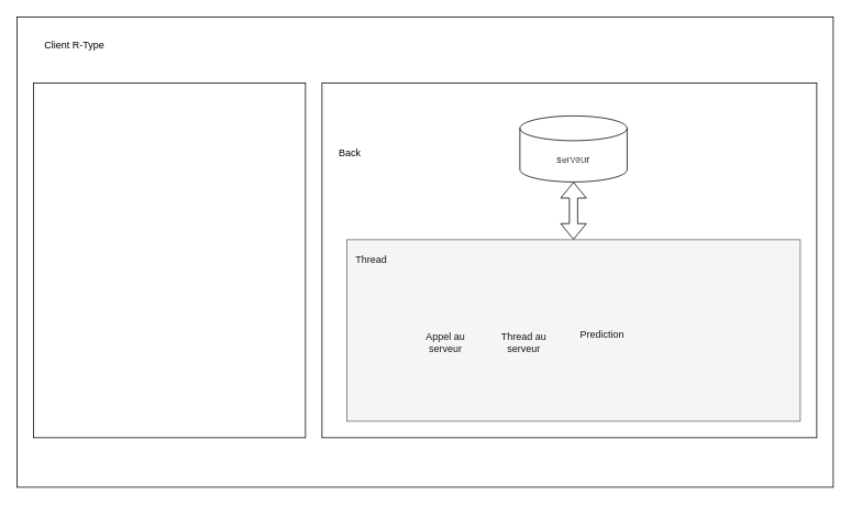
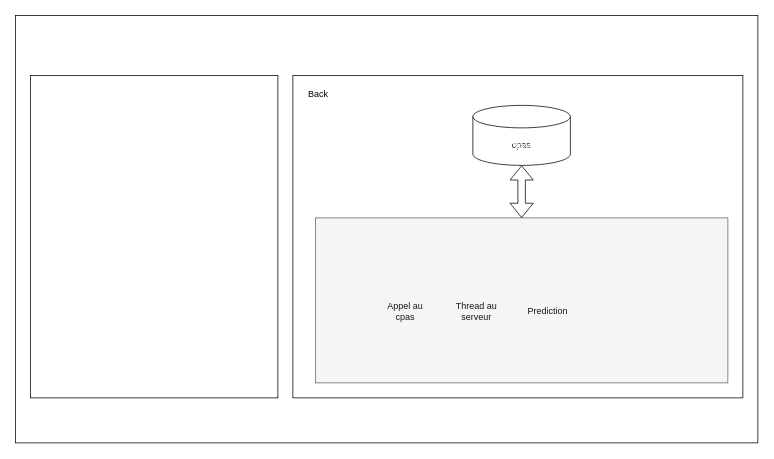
- <mxCell id="3" value="Client R-Type" style="text;html=1;strokeColor=none;fillColor=none;align=center;verticalAlign=middle;whiteSpace=wrap;rounded=0;" vertex="1" parent="1"><mxGeometry x="40" y="40" width="100" height="30" as="geometry" /></mxCell>
- <mxCell id="6" value="Back" style="text;html=1;strokeColor=none;fillColor=none;align=center;verticalAlign=middle;whiteSpace=wrap;rounded=0;" vertex="1" parent="1"><mxGeometry x="394" y="170" width="60" height="30" as="geometry" /></mxCell>
+ <mxCell id="6" value="Back" style="text;html=1;strokeColor=none;fillColor=none;align=center;verticalAlign=middle;whiteSpace=wrap;rounded=0;" vertex="1" parent="1"><mxGeometry x="394" y="110" width="60" height="30" as="geometry" /></mxCell>
- <mxCell id="9" value="serveur" style="shape=cylinder3;whiteSpace=wrap;html=1;boundedLbl=1;backgroundOutline=1;size=15;fontColor=#171717;" vertex="1" parent="1"><mxGeometry x="630" y="140" width="130" height="80" as="geometry" /></mxCell>
+ <mxCell id="9" value="cpas" style="shape=cylinder3;whiteSpace=wrap;html=1;boundedLbl=1;backgroundOutline=1;size=15;fontColor=#171717;" vertex="1" parent="1"><mxGeometry x="630" y="140" width="130" height="80" as="geometry" /></mxCell>
- <mxCell id="8" value="Thread" style="text;html=1;align=center;verticalAlign=middle;whiteSpace=wrap;rounded=0;fontColor=#171717;" vertex="1" parent="1"><mxGeometry x="420" y="300" width="60" height="30" as="geometry" /></mxCell>
- <mxCell id="13" value="Prediction" style="text;html=1;align=center;verticalAlign=middle;whiteSpace=wrap;rounded=0;fontColor=#171717;" vertex="1" parent="1"><mxGeometry x="700" y="390" width="60" height="30" as="geometry" /></mxCell>
+ <mxCell id="13" value="Prediction" style="text;html=1;align=center;verticalAlign=middle;whiteSpace=wrap;rounded=0;fontColor=#171717;" vertex="1" parent="1"><mxGeometry x="700" y="400" width="60" height="30" as="geometry" /></mxCell>
- <mxCell id="12" value="Appel au serveur" style="text;html=1;align=center;verticalAlign=middle;whiteSpace=wrap;rounded=0;fontColor=#171717;" vertex="1" parent="1"><mxGeometry x="510" y="400" width="60" height="30" as="geometry" /></mxCell>
+ <mxCell id="12" value="Appel au cpas" style="text;html=1;align=center;verticalAlign=middle;whiteSpace=wrap;rounded=0;fontColor=#171717;" vertex="1" parent="1"><mxGeometry x="510" y="400" width="60" height="30" as="geometry" /></mxCell>
